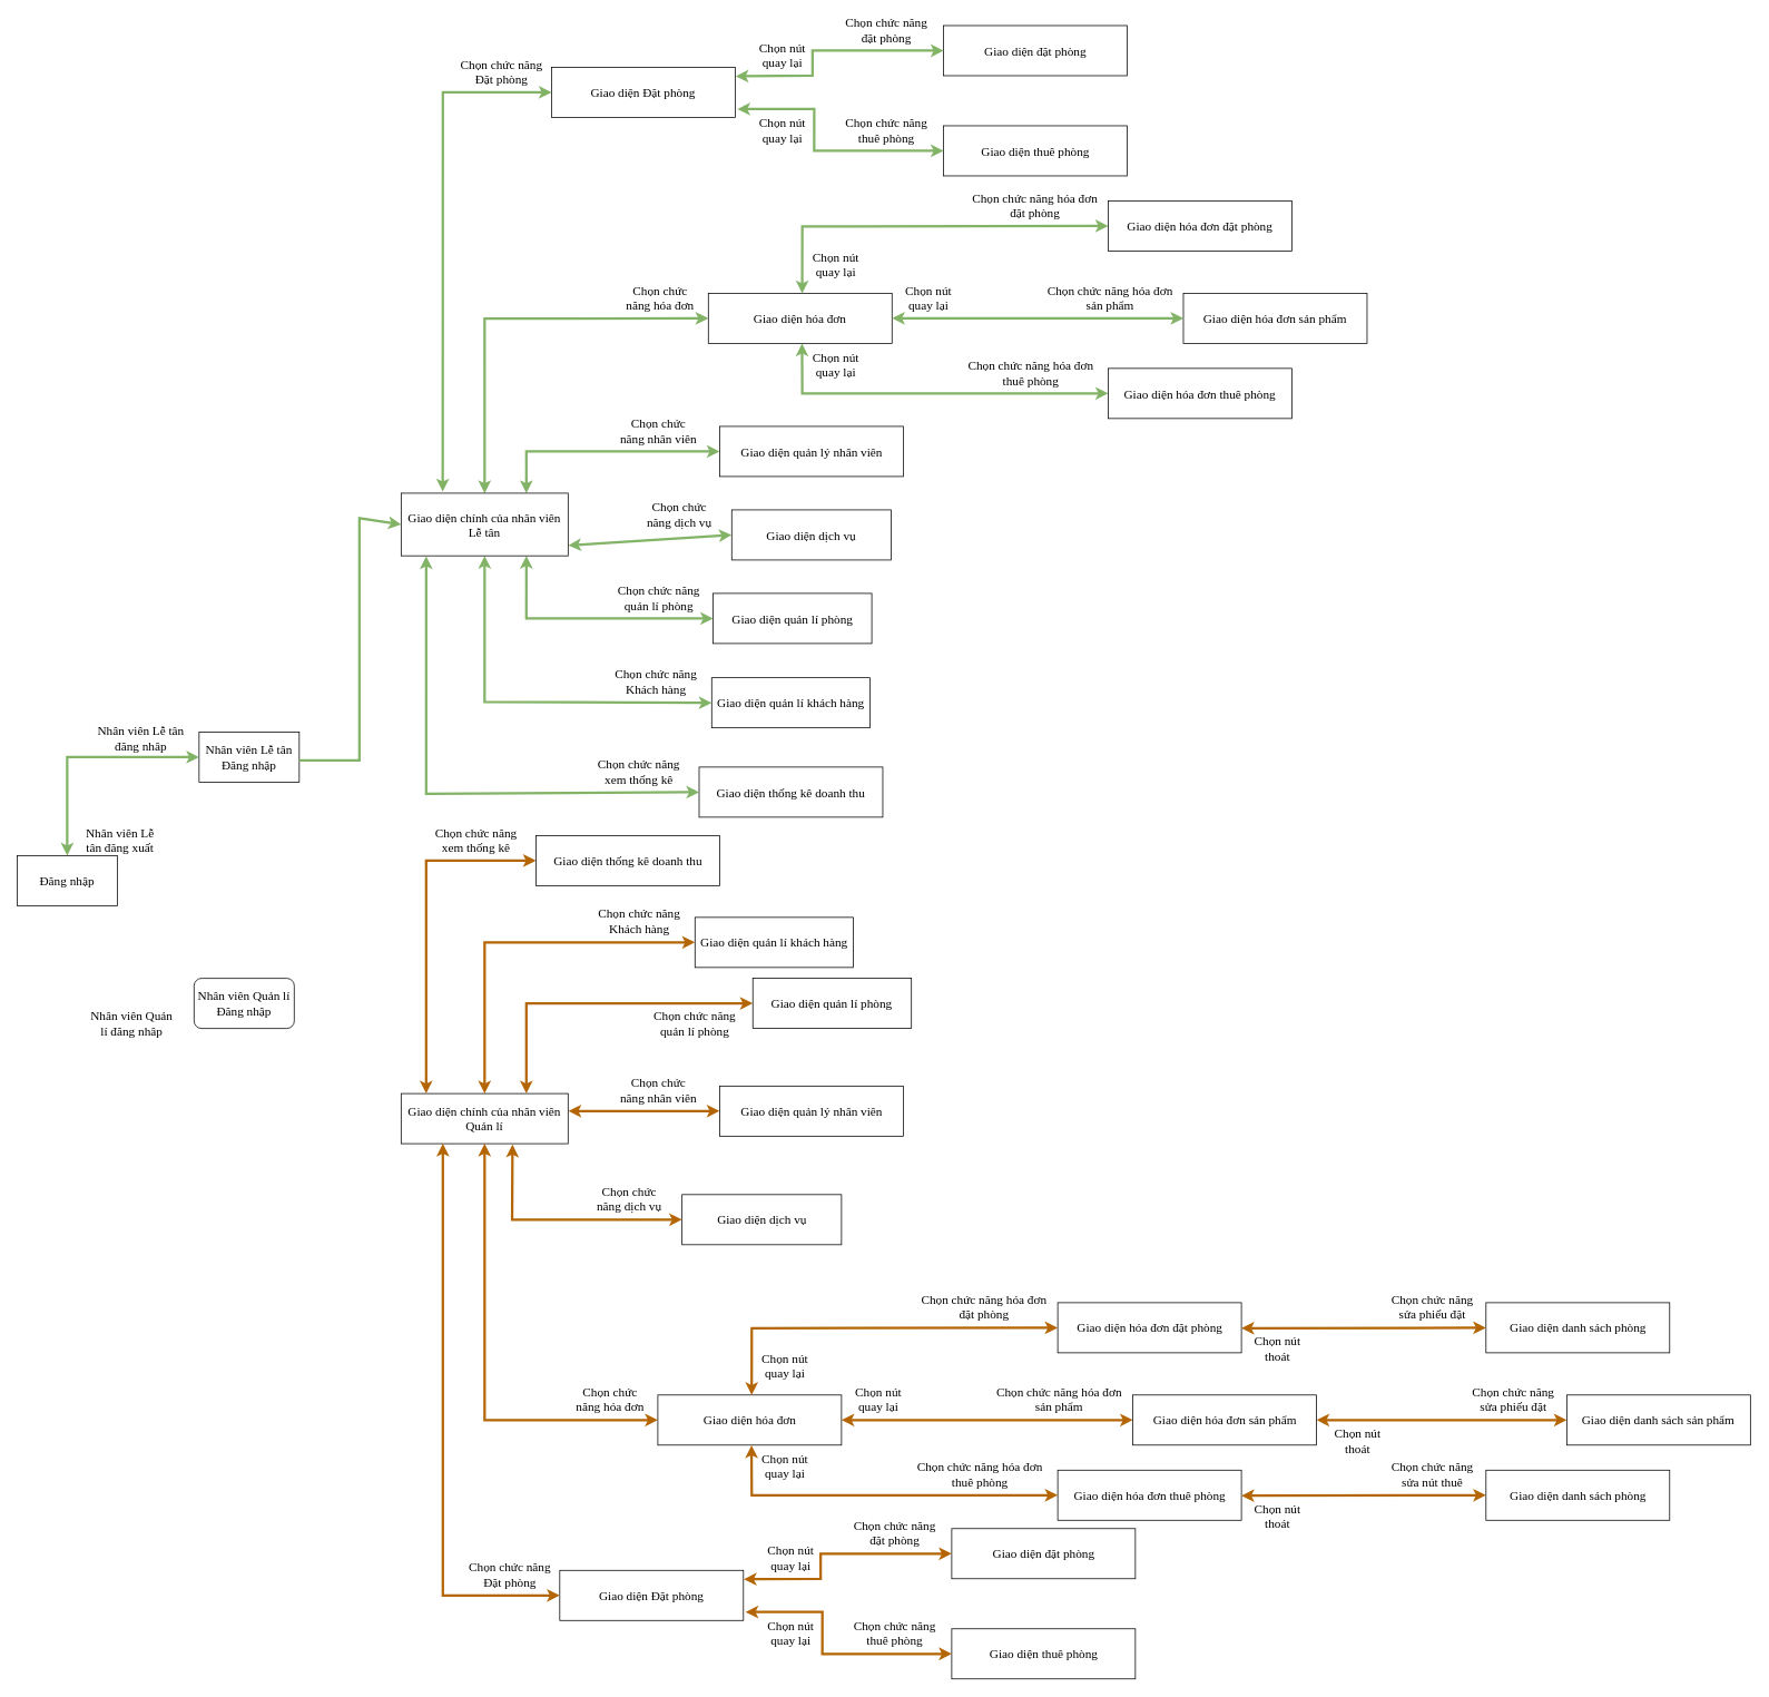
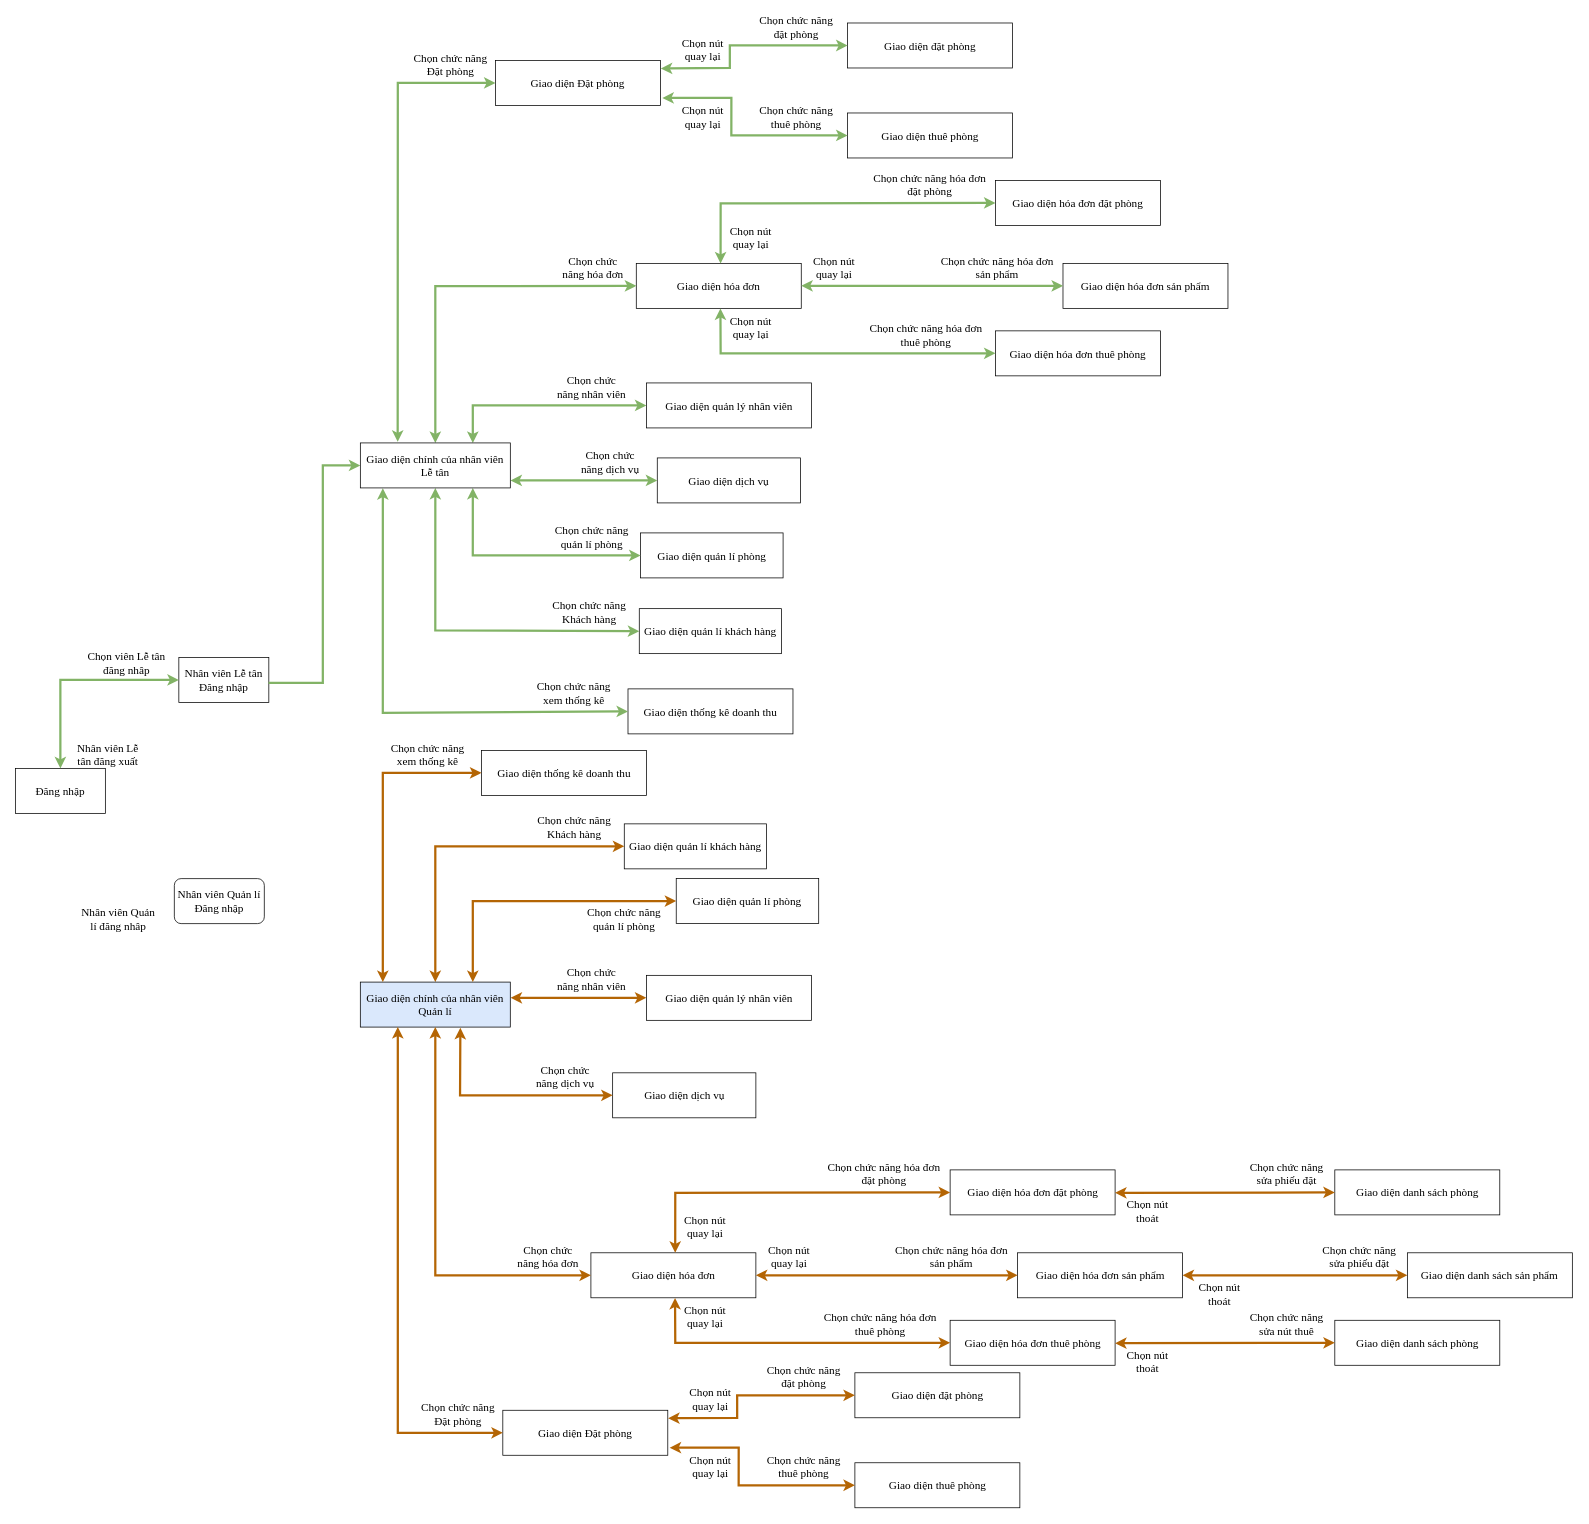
- <mxCell id="104" value="Giao diện chính của nhân viên &lt;br&gt;Lễ&amp;nbsp;tân" style="rounded=0;whiteSpace=wrap;html=1;fontSize=15;fontFamily=Times New Roman;" vertex="1" parent="1"><mxGeometry x="480.03" y="590" width="200" height="75" as="geometry" /></mxCell>
+ <mxCell id="104" value="Giao diện chính của nhân viên &lt;br&gt;Lễ&amp;nbsp;tân" style="rounded=0;whiteSpace=wrap;html=1;fontSize=15;fontFamily=Times New Roman;" vertex="1" parent="1"><mxGeometry x="480.03" y="590" width="200" height="60" as="geometry" /></mxCell>
- <mxCell id="13" value="Nhân viên Lễ tân đăng nhâp" style="text;html=1;strokeColor=none;fillColor=none;align=center;verticalAlign=middle;whiteSpace=wrap;rounded=0;fontFamily=Times New Roman;fontSize=15;" parent="1" vertex="1"><mxGeometry x="113" y="868" width="111" height="30" as="geometry" /></mxCell>
+ <mxCell id="13" value="Chọn viên Lễ tân đăng nhâp" style="text;html=1;strokeColor=none;fillColor=none;align=center;verticalAlign=middle;whiteSpace=wrap;rounded=0;fontFamily=Times New Roman;fontSize=15;" parent="1" vertex="1"><mxGeometry x="113" y="868" width="111" height="30" as="geometry" /></mxCell>
- <mxCell id="11" value="Giao diện chính của nhân viên Quản lí" style="rounded=0;whiteSpace=wrap;html=1;fontSize=15;fontFamily=Times New Roman;" parent="1" vertex="1"><mxGeometry x="480" y="1309" width="200" height="60" as="geometry" /></mxCell>
+ <mxCell id="11" value="Giao diện chính của nhân viên Quản lí" style="rounded=0;whiteSpace=wrap;html=1;fontSize=15;fontFamily=Times New Roman;fillColor=#dae8fc;" parent="1" vertex="1"><mxGeometry x="480" y="1309" width="200" height="60" as="geometry" /></mxCell>
